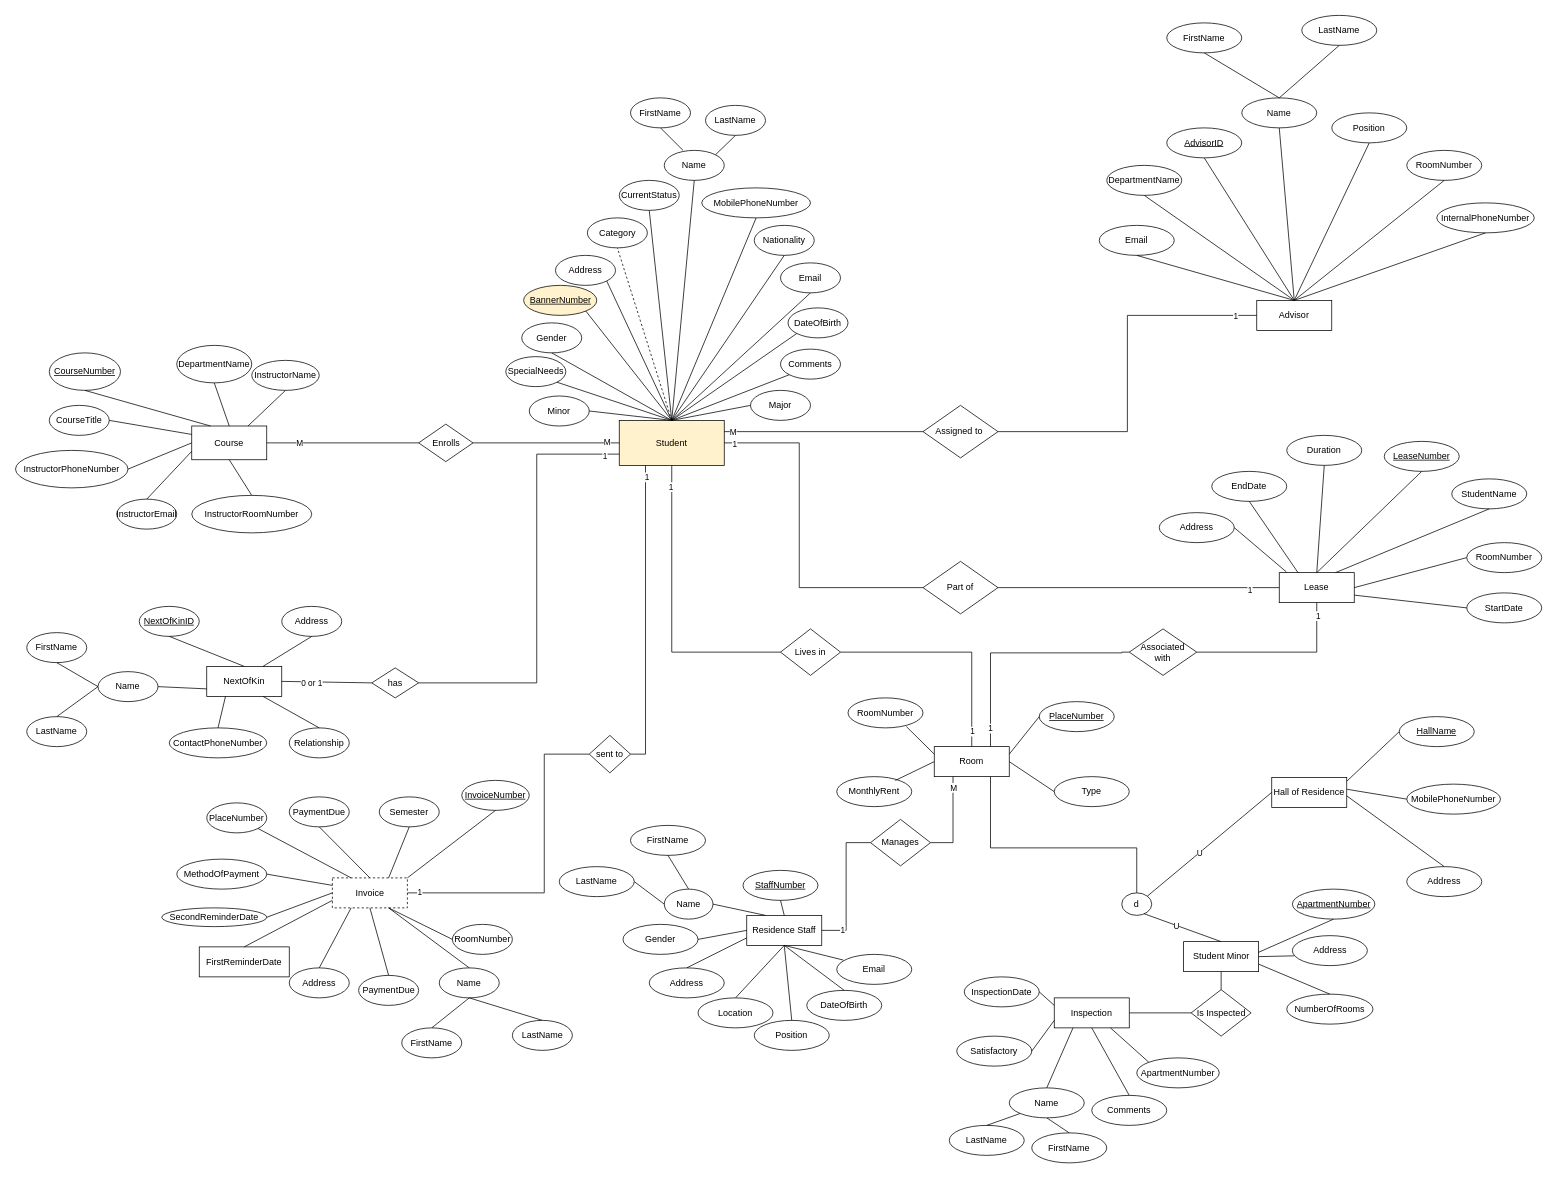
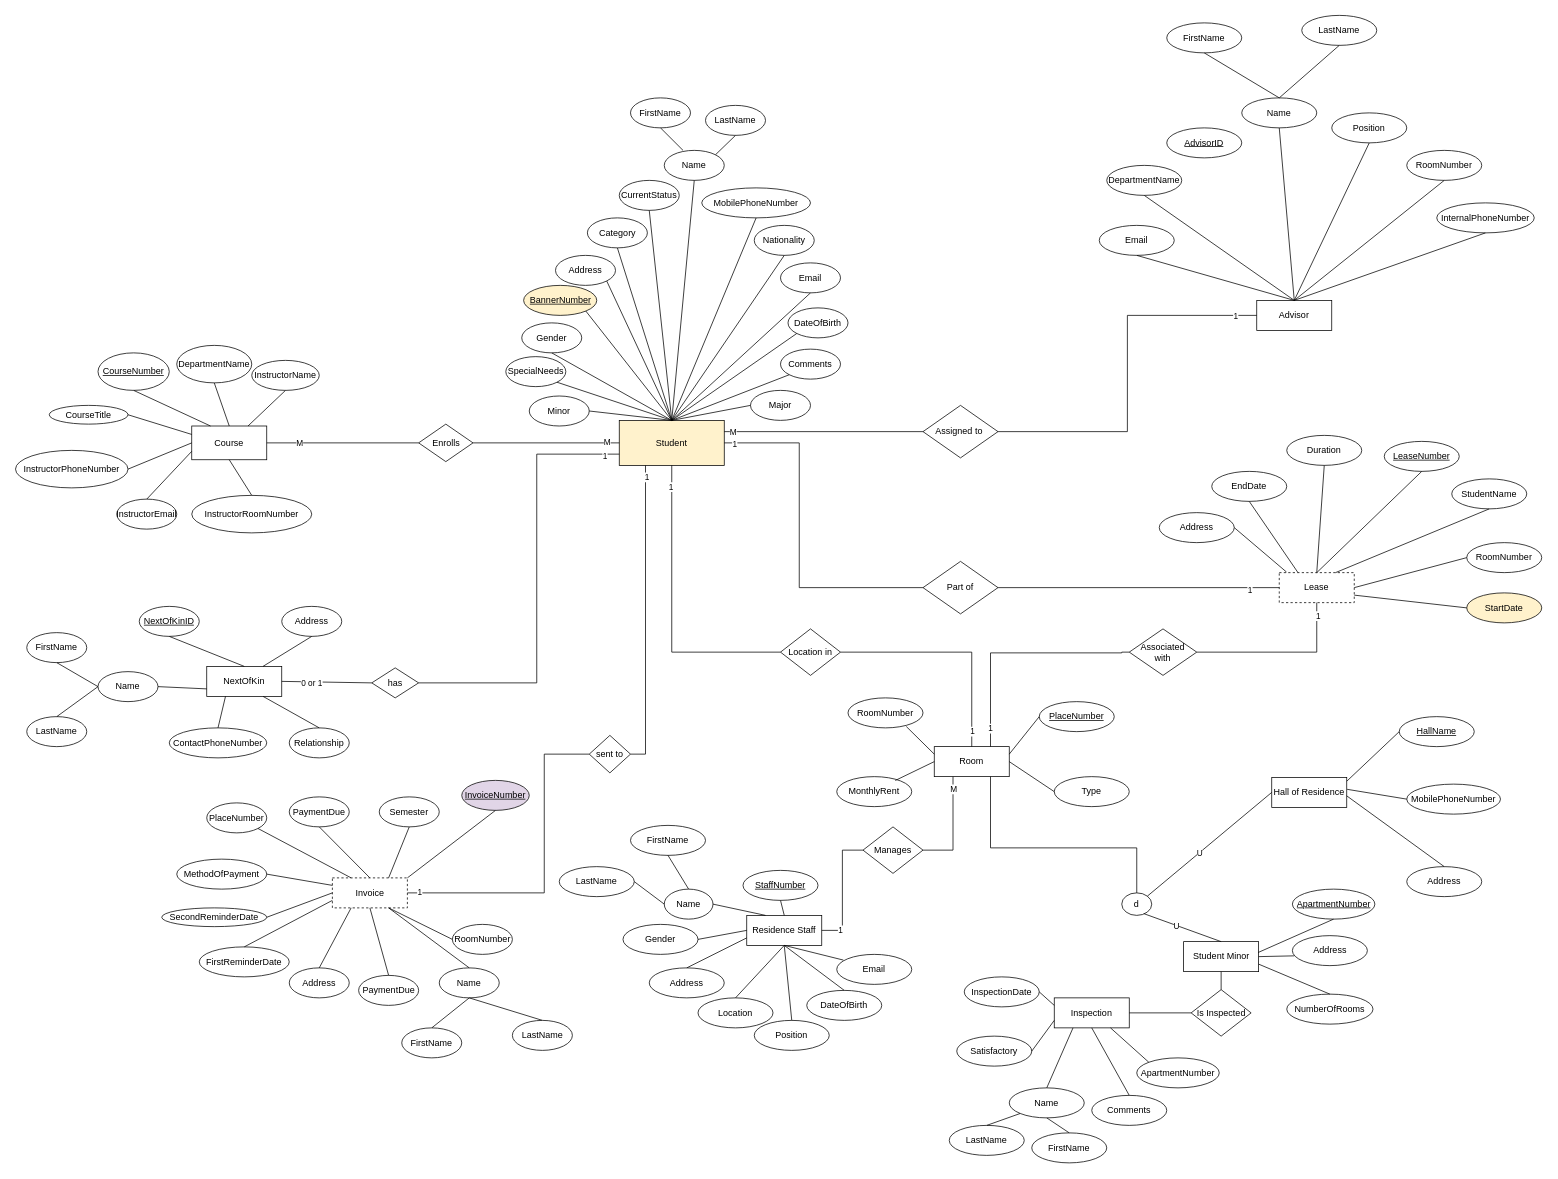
- <mxCell id="79" value="" style="endArrow=none;html=1;rounded=0;exitX=0.5;exitY=0;exitDx=0;exitDy=0;entryX=0.5;entryY=1;entryDx=0;entryDy=0;" parent="1" source="3" target="70" edge="1"><mxGeometry relative="1" as="geometry"><mxPoint x="1475" y="555" as="sourcePoint" /><mxPoint x="1705" y="450" as="targetPoint" /></mxGeometry></mxCell>
- <mxCell id="62" value="" style="endArrow=none;html=1;rounded=0;entryX=0.5;entryY=1;entryDx=0;entryDy=0;exitX=0.5;exitY=0;exitDx=0;exitDy=0;dashed=1;" parent="1" source="2" target="45" edge="1"><mxGeometry relative="1" as="geometry"><mxPoint x="1025" y="640" as="sourcePoint" /><mxPoint x="1210" y="510" as="targetPoint" /></mxGeometry></mxCell>
+ <mxCell id="62" value="" style="endArrow=none;html=1;rounded=0;entryX=0.5;entryY=1;entryDx=0;entryDy=0;exitX=0.5;exitY=0;exitDx=0;exitDy=0;" parent="1" source="2" target="45" edge="1"><mxGeometry relative="1" as="geometry"><mxPoint x="1025" y="640" as="sourcePoint" /><mxPoint x="1210" y="510" as="targetPoint" /></mxGeometry></mxCell>
- <mxCell id="93" value="&lt;u&gt;CourseNumber&lt;/u&gt;" style="ellipse;whiteSpace=wrap;html=1;align=center;" parent="1" vertex="1"><mxGeometry x="65" y="470" width="95" height="50" as="geometry" /></mxCell>
+ <mxCell id="93" value="&lt;u&gt;CourseNumber&lt;/u&gt;" style="ellipse;whiteSpace=wrap;html=1;align=center;" parent="1" vertex="1"><mxGeometry x="130" y="470" width="95" height="50" as="geometry" /></mxCell>
- <mxCell id="94" value="CourseTitle" style="ellipse;whiteSpace=wrap;html=1;align=center;" parent="1" vertex="1"><mxGeometry x="65" y="540" width="80" height="40" as="geometry" /></mxCell>
+ <mxCell id="94" value="CourseTitle" style="ellipse;whiteSpace=wrap;html=1;align=center;" parent="1" vertex="1"><mxGeometry x="65" y="540" width="105" height="25" as="geometry" /></mxCell>
- <mxCell id="7" value="Lease" style="whiteSpace=wrap;html=1;align=center;" parent="1" vertex="1"><mxGeometry x="1705" y="763" width="100" height="40" as="geometry" /></mxCell>
+ <mxCell id="7" value="Lease" style="whiteSpace=wrap;html=1;align=center;dashed=1;" parent="1" vertex="1"><mxGeometry x="1705" y="763" width="100" height="40" as="geometry" /></mxCell>
- <mxCell id="157" value="StartDate" style="ellipse;whiteSpace=wrap;html=1;align=center;" parent="1" vertex="1"><mxGeometry x="1955" y="790" width="100" height="40" as="geometry" /></mxCell>
+ <mxCell id="157" value="StartDate" style="ellipse;whiteSpace=wrap;html=1;align=center;fillColor=#fff2cc;" parent="1" vertex="1"><mxGeometry x="1955" y="790" width="100" height="40" as="geometry" /></mxCell>
- <mxCell id="166" value="Lives in" style="shape=rhombus;perimeter=rhombusPerimeter;whiteSpace=wrap;html=1;align=center;" parent="1" vertex="1"><mxGeometry x="1040" y="838" width="80" height="62" as="geometry" /></mxCell>
+ <mxCell id="166" value="Location in" style="shape=rhombus;perimeter=rhombusPerimeter;whiteSpace=wrap;html=1;align=center;" parent="1" vertex="1"><mxGeometry x="1040" y="838" width="80" height="62" as="geometry" /></mxCell>
- <mxCell id="121" value="&lt;u&gt;InvoiceNumber&lt;/u&gt;" style="ellipse;whiteSpace=wrap;html=1;align=center;" parent="1" vertex="1"><mxGeometry x="615" y="1040" width="90" height="40" as="geometry" /></mxCell>
+ <mxCell id="121" value="&lt;u&gt;InvoiceNumber&lt;/u&gt;" style="ellipse;whiteSpace=wrap;html=1;align=center;fillColor=#e1d5e7;" parent="1" vertex="1"><mxGeometry x="615" y="1040" width="90" height="40" as="geometry" /></mxCell>
- <mxCell id="184" value="Manages" style="shape=rhombus;perimeter=rhombusPerimeter;whiteSpace=wrap;html=1;align=center;" parent="1" vertex="1"><mxGeometry x="1160" y="1092" width="80" height="62" as="geometry" /></mxCell>
+ <mxCell id="184" value="Manages" style="shape=rhombus;perimeter=rhombusPerimeter;whiteSpace=wrap;html=1;align=center;" parent="1" vertex="1"><mxGeometry x="1150" y="1102" width="80" height="62" as="geometry" /></mxCell>
- <mxCell id="130" value="FirstReminderDate" style="whiteSpace=wrap;html=1;align=center;rounded=0;" parent="1" vertex="1"><mxGeometry x="265" y="1262" width="120" height="40" as="geometry" /></mxCell>
+ <mxCell id="130" value="FirstReminderDate" style="ellipse;whiteSpace=wrap;html=1;align=center;" parent="1" vertex="1"><mxGeometry x="265" y="1262" width="120" height="40" as="geometry" /></mxCell>
